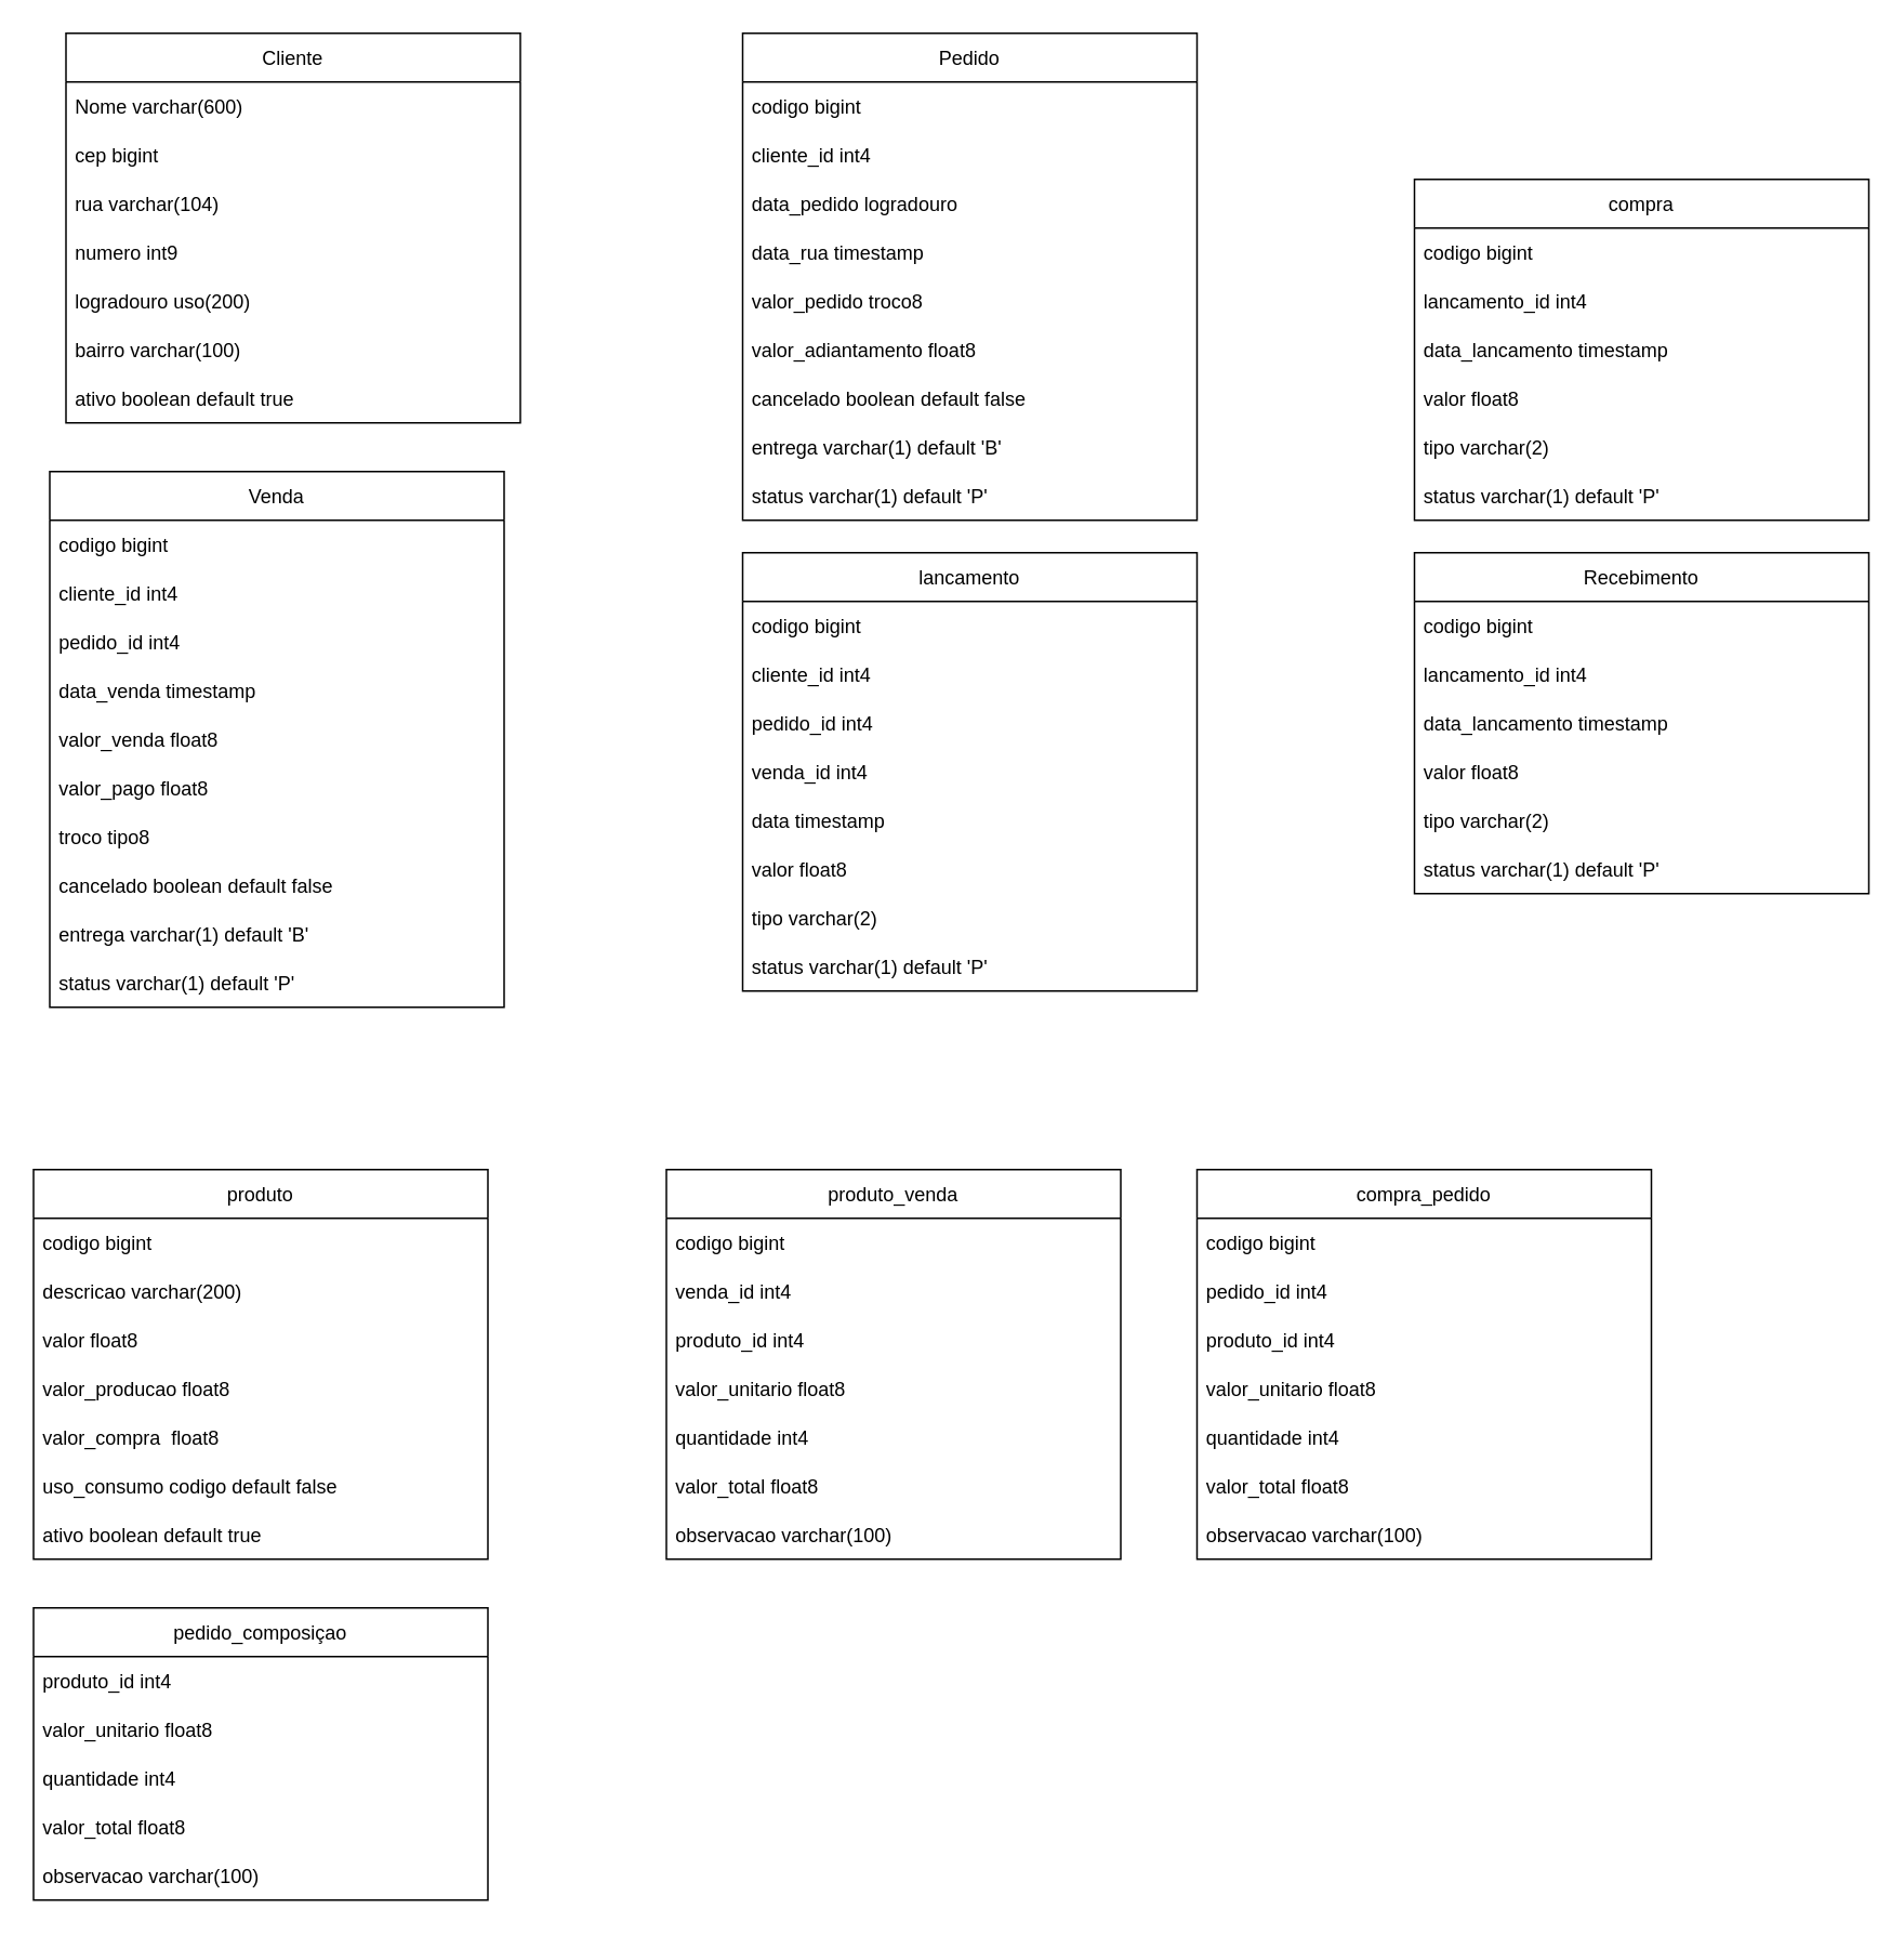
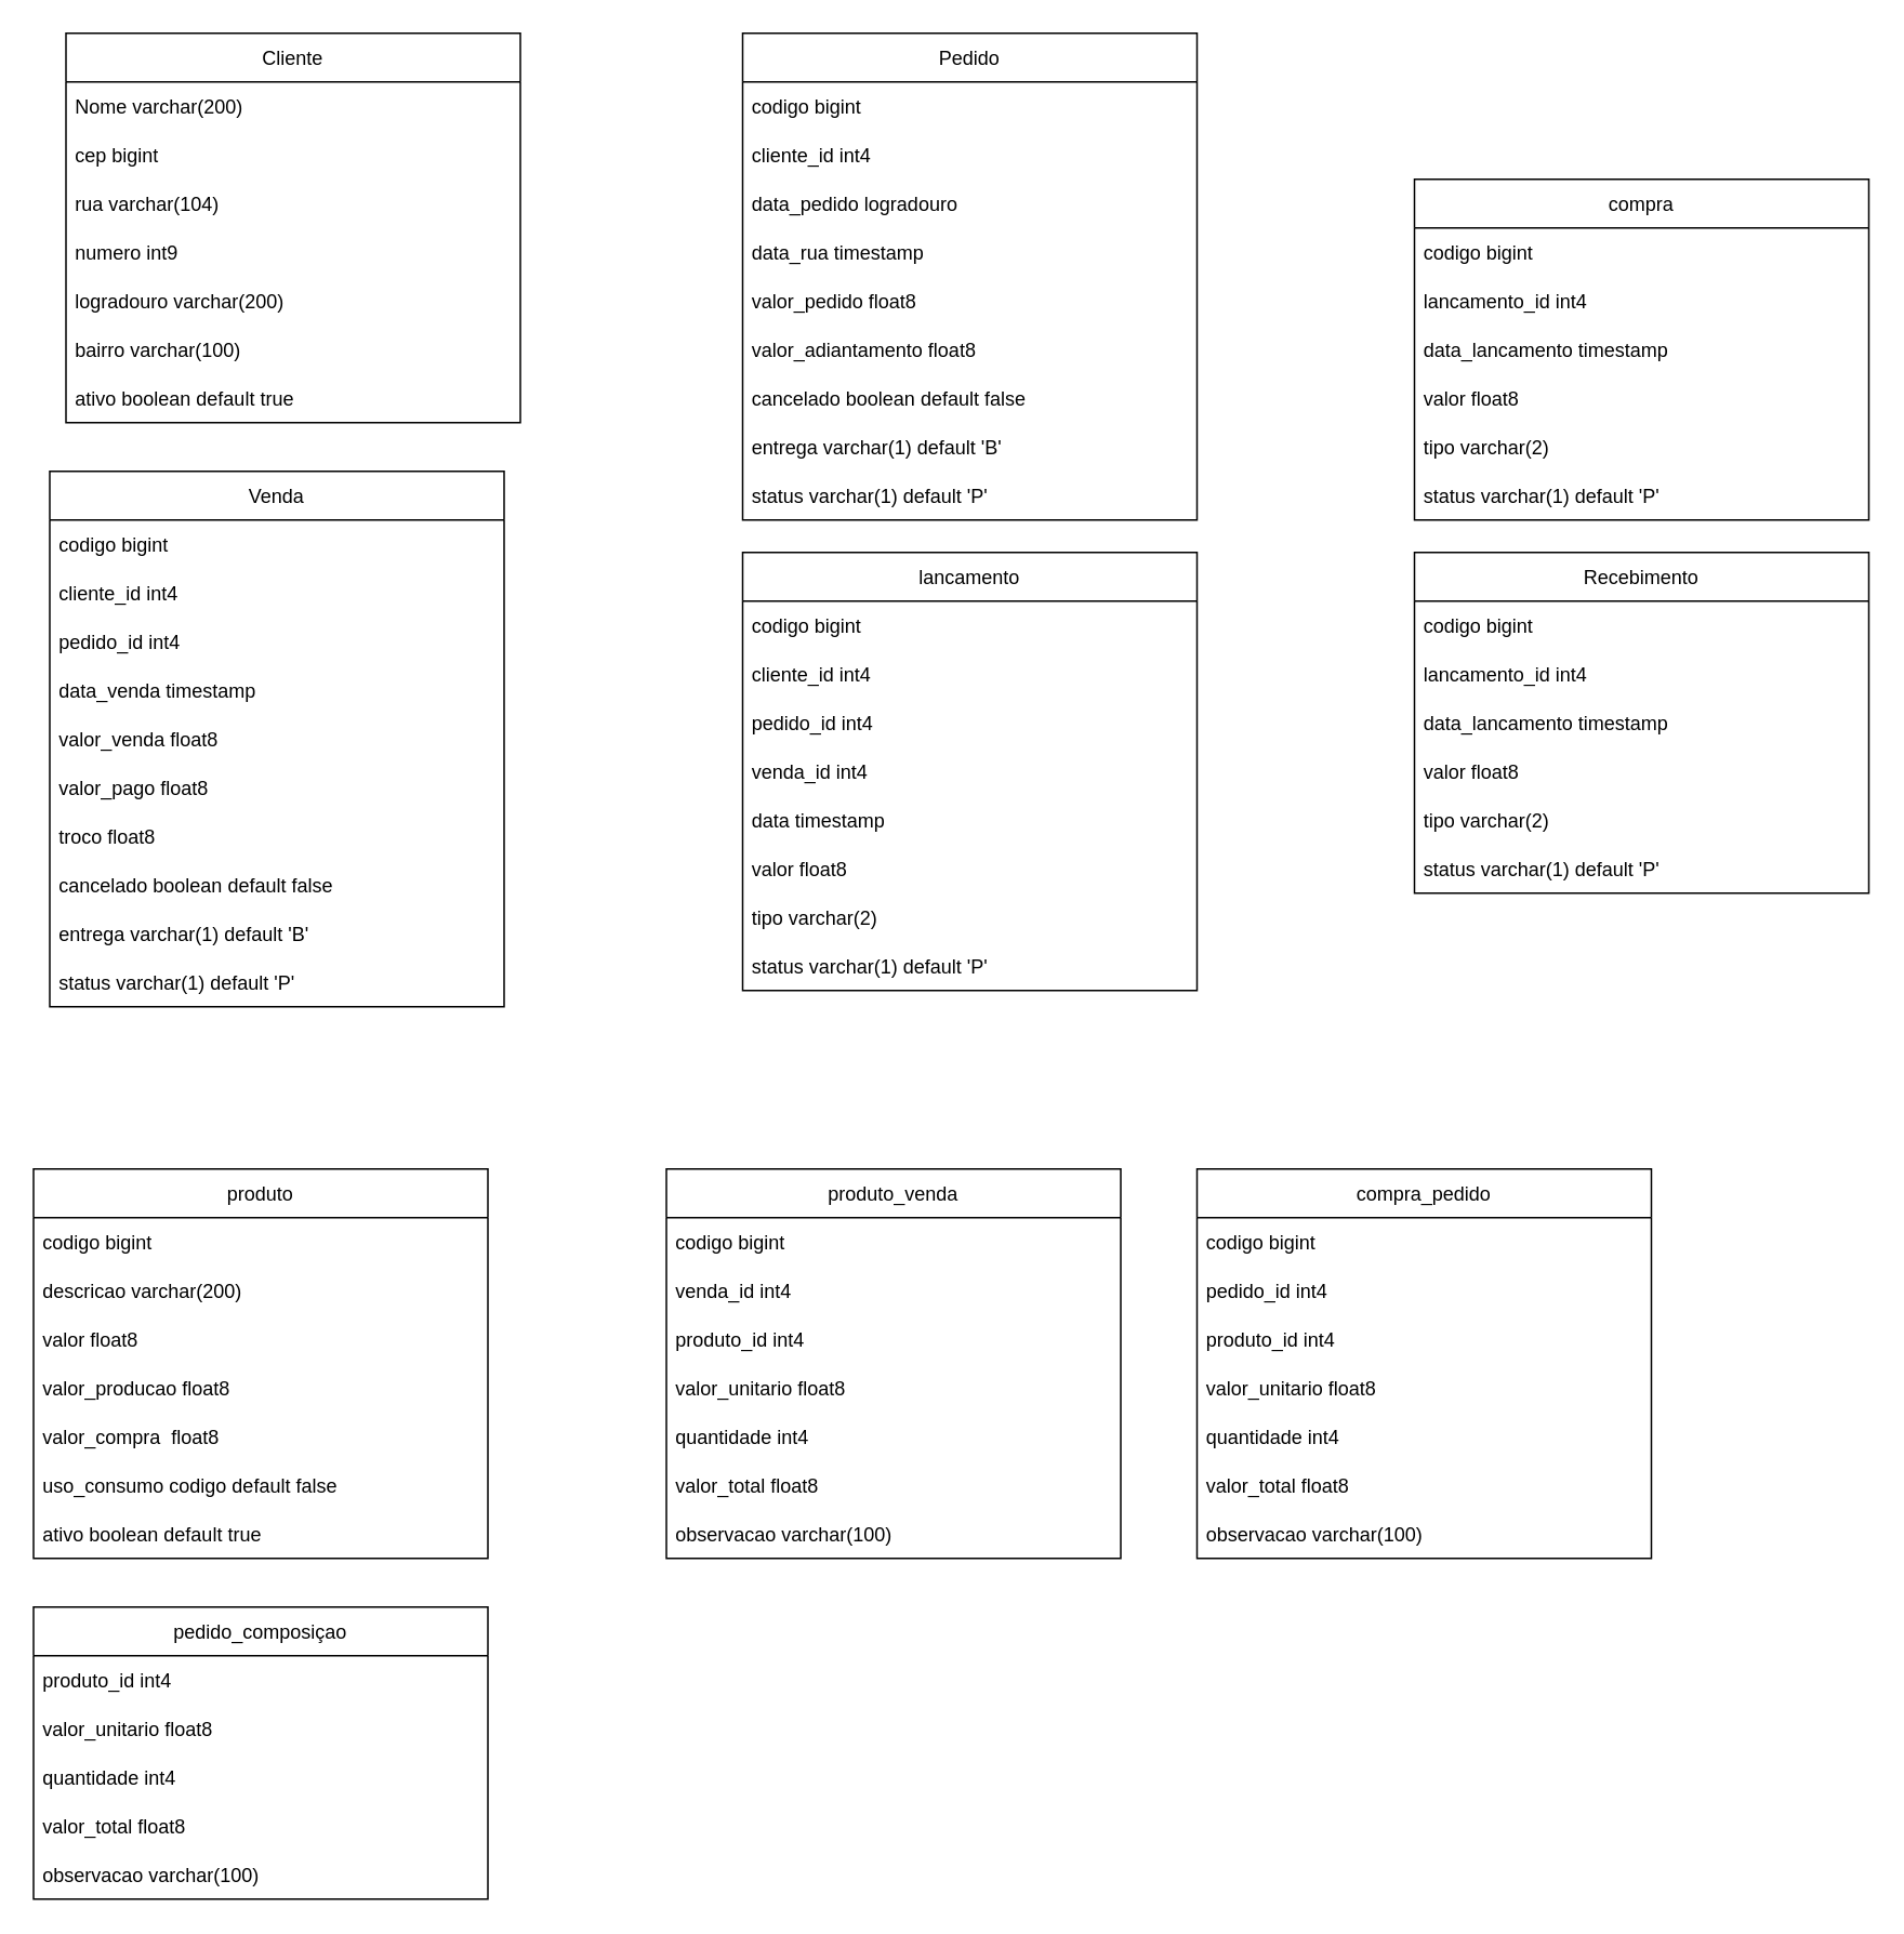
- <mxCell id="3" value="Nome varchar(600)" style="text;strokeColor=none;fillColor=none;align=left;verticalAlign=middle;spacingLeft=4;spacingRight=4;overflow=hidden;points=[[0,0.5],[1,0.5]];portConstraint=eastwest;rotatable=0;" vertex="1" parent="2"><mxGeometry y="30" width="280" height="30" as="geometry" /></mxCell>
+ <mxCell id="3" value="Nome varchar(200)" style="text;strokeColor=none;fillColor=none;align=left;verticalAlign=middle;spacingLeft=4;spacingRight=4;overflow=hidden;points=[[0,0.5],[1,0.5]];portConstraint=eastwest;rotatable=0;" vertex="1" parent="2"><mxGeometry y="30" width="280" height="30" as="geometry" /></mxCell>
- <mxCell id="7" value="logradouro uso(200)" style="text;strokeColor=none;fillColor=none;align=left;verticalAlign=middle;spacingLeft=4;spacingRight=4;overflow=hidden;points=[[0,0.5],[1,0.5]];portConstraint=eastwest;rotatable=0;" vertex="1" parent="2"><mxGeometry y="150" width="280" height="30" as="geometry" /></mxCell>
+ <mxCell id="7" value="logradouro varchar(200)" style="text;strokeColor=none;fillColor=none;align=left;verticalAlign=middle;spacingLeft=4;spacingRight=4;overflow=hidden;points=[[0,0.5],[1,0.5]];portConstraint=eastwest;rotatable=0;" vertex="1" parent="2"><mxGeometry y="150" width="280" height="30" as="geometry" /></mxCell>
- <mxCell id="15" value="valor_pedido troco8" style="text;strokeColor=none;fillColor=none;align=left;verticalAlign=middle;spacingLeft=4;spacingRight=4;overflow=hidden;points=[[0,0.5],[1,0.5]];portConstraint=eastwest;rotatable=0;" vertex="1" parent="10"><mxGeometry y="150" width="280" height="30" as="geometry" /></mxCell>
+ <mxCell id="15" value="valor_pedido float8" style="text;strokeColor=none;fillColor=none;align=left;verticalAlign=middle;spacingLeft=4;spacingRight=4;overflow=hidden;points=[[0,0.5],[1,0.5]];portConstraint=eastwest;rotatable=0;" vertex="1" parent="10"><mxGeometry y="150" width="280" height="30" as="geometry" /></mxCell>
- <mxCell id="27" value="troco tipo8" style="text;strokeColor=none;fillColor=none;align=left;verticalAlign=middle;spacingLeft=4;spacingRight=4;overflow=hidden;points=[[0,0.5],[1,0.5]];portConstraint=eastwest;rotatable=0;" vertex="1" parent="20"><mxGeometry y="210" width="280" height="30" as="geometry" /></mxCell>
+ <mxCell id="27" value="troco float8" style="text;strokeColor=none;fillColor=none;align=left;verticalAlign=middle;spacingLeft=4;spacingRight=4;overflow=hidden;points=[[0,0.5],[1,0.5]];portConstraint=eastwest;rotatable=0;" vertex="1" parent="20"><mxGeometry y="210" width="280" height="30" as="geometry" /></mxCell>
